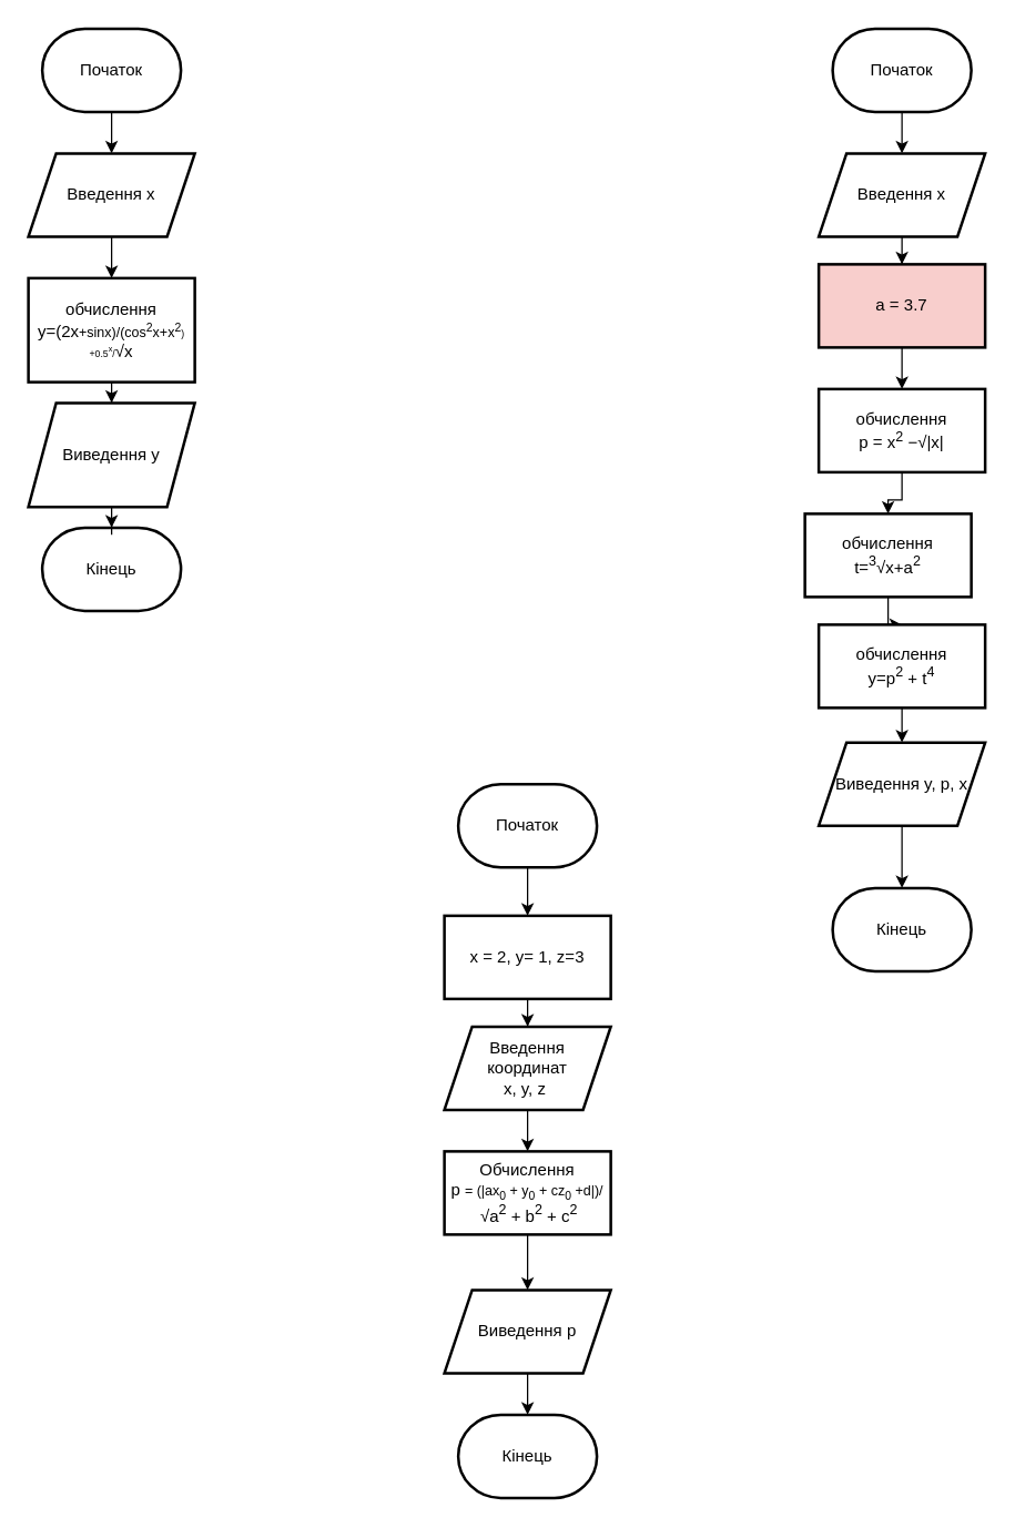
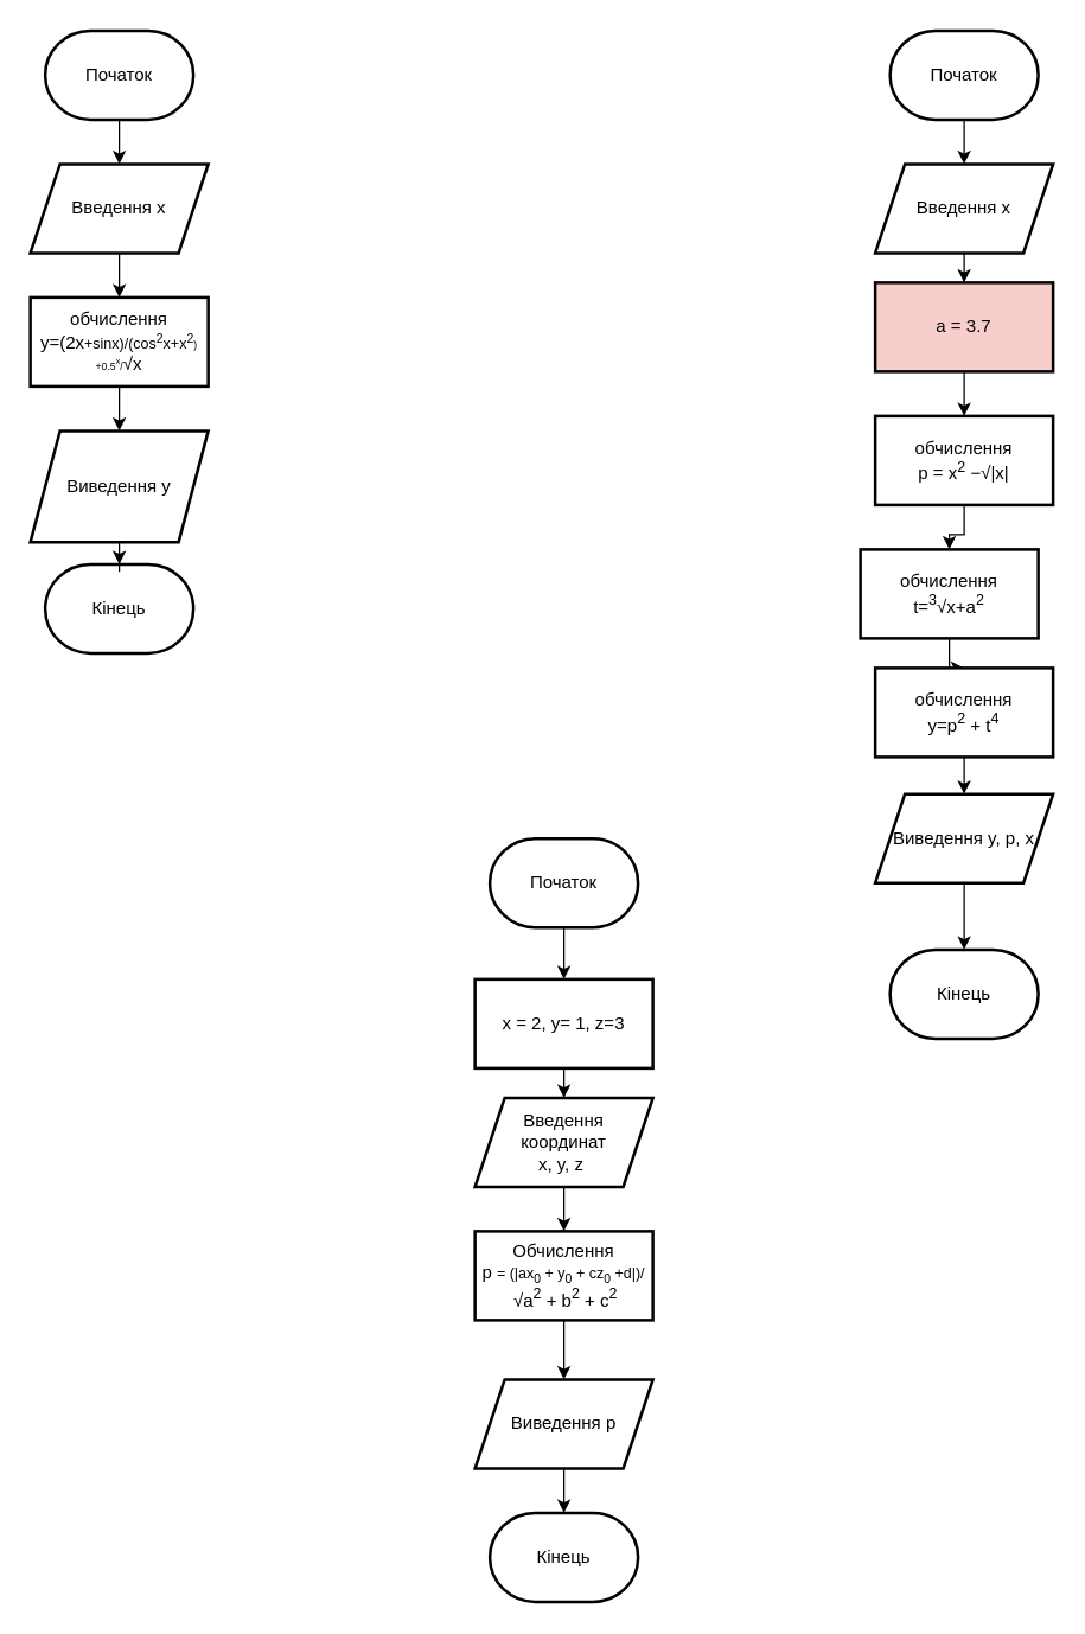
- <mxCell id="12" value="обчислення&lt;br&gt;y=(2x&lt;span style=&quot;font-size: 10px;&quot;&gt;+sinx)/(cos&lt;sup&gt;2&lt;/sup&gt;x+x&lt;sup&gt;2&lt;/sup&gt;&lt;/span&gt;&lt;span style=&quot;font-size: 6.944px;&quot;&gt;) +0.5&lt;sup&gt;x&lt;/sup&gt;/&lt;/span&gt;√x" style="whiteSpace=wrap;html=1;strokeWidth=2;" vertex="1" parent="1"><mxGeometry x="20" y="200" width="120" height="75" as="geometry" /></mxCell>
+ <mxCell id="12" value="обчислення&lt;br&gt;y=(2x&lt;span style=&quot;font-size: 10px;&quot;&gt;+sinx)/(cos&lt;sup&gt;2&lt;/sup&gt;x+x&lt;sup&gt;2&lt;/sup&gt;&lt;/span&gt;&lt;span style=&quot;font-size: 6.944px;&quot;&gt;) +0.5&lt;sup&gt;x&lt;/sup&gt;/&lt;/span&gt;√x" style="whiteSpace=wrap;html=1;strokeWidth=2;" vertex="1" parent="1"><mxGeometry x="20" y="200" width="120" height="60" as="geometry" /></mxCell>
